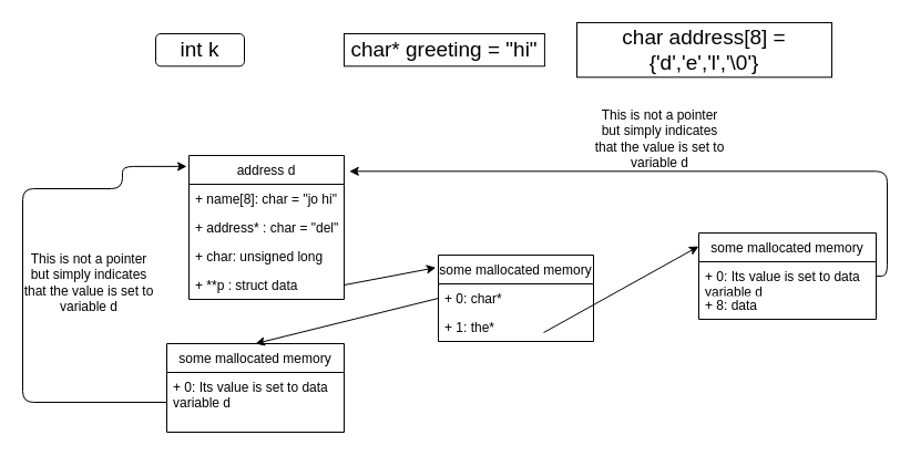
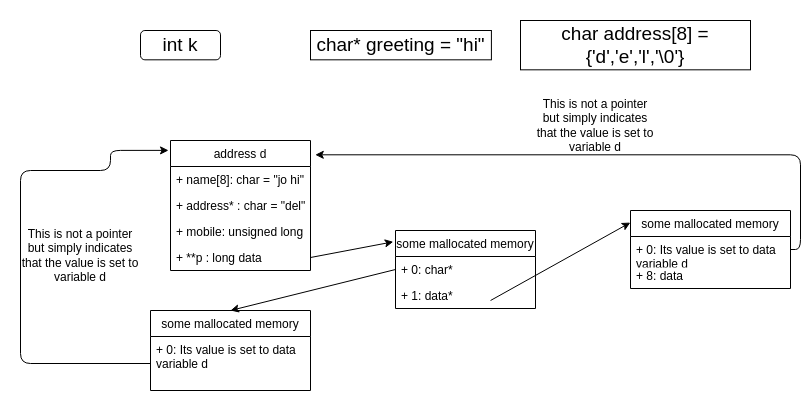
- <mxCell id="5" value="+ char: unsigned long" style="text;strokeColor=none;fillColor=none;align=left;verticalAlign=top;spacingLeft=4;spacingRight=4;overflow=hidden;rotatable=0;points=[[0,0.5],[1,0.5]];portConstraint=eastwest;" parent="2" vertex="1"><mxGeometry y="78" width="140" height="26" as="geometry" /></mxCell>
+ <mxCell id="5" value="+ mobile: unsigned long" style="text;strokeColor=none;fillColor=none;align=left;verticalAlign=top;spacingLeft=4;spacingRight=4;overflow=hidden;rotatable=0;points=[[0,0.5],[1,0.5]];portConstraint=eastwest;" parent="2" vertex="1"><mxGeometry y="78" width="140" height="26" as="geometry" /></mxCell>
- <mxCell id="6" value="+ **p : struct data" style="text;strokeColor=none;fillColor=none;align=left;verticalAlign=top;spacingLeft=4;spacingRight=4;overflow=hidden;rotatable=0;points=[[0,0.5],[1,0.5]];portConstraint=eastwest;" parent="2" vertex="1"><mxGeometry y="104" width="140" height="26" as="geometry" /></mxCell>
+ <mxCell id="6" value="+ **p : long data" style="text;strokeColor=none;fillColor=none;align=left;verticalAlign=top;spacingLeft=4;spacingRight=4;overflow=hidden;rotatable=0;points=[[0,0.5],[1,0.5]];portConstraint=eastwest;" parent="2" vertex="1"><mxGeometry y="104" width="140" height="26" as="geometry" /></mxCell>
- <mxCell id="12" value="+ 1: the*&#10;" style="text;strokeColor=none;fillColor=none;align=left;verticalAlign=top;spacingLeft=4;spacingRight=4;overflow=hidden;rotatable=0;points=[[0,0.5],[1,0.5]];portConstraint=eastwest;" parent="10" vertex="1"><mxGeometry y="52" width="140" height="26" as="geometry" /></mxCell>
+ <mxCell id="12" value="+ 1: data*&#10;" style="text;strokeColor=none;fillColor=none;align=left;verticalAlign=top;spacingLeft=4;spacingRight=4;overflow=hidden;rotatable=0;points=[[0,0.5],[1,0.5]];portConstraint=eastwest;" parent="10" vertex="1"><mxGeometry y="52" width="140" height="26" as="geometry" /></mxCell>
